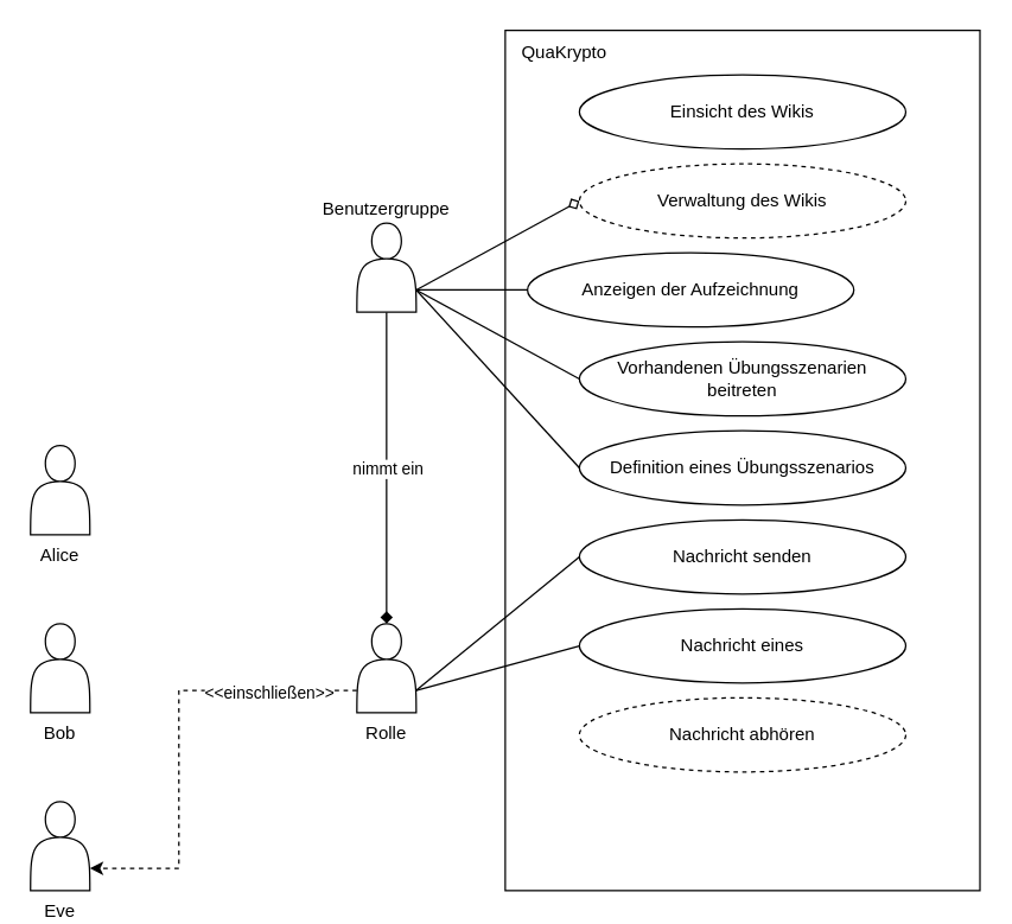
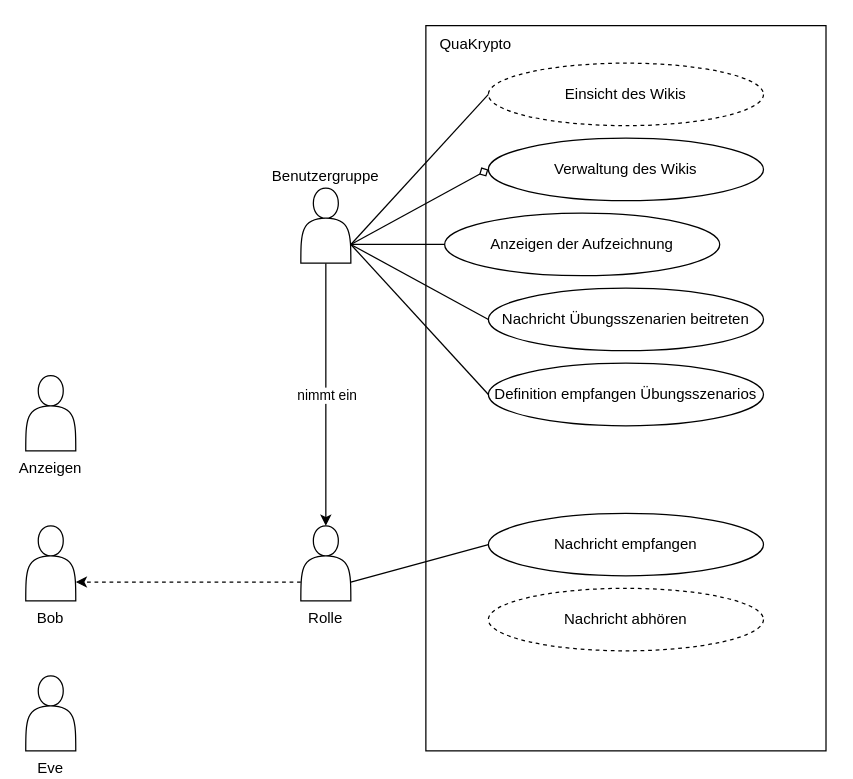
- <mxCell id="11" value="Einsicht des Wikis" style="ellipse;whiteSpace=wrap;html=1;" vertex="1" parent="1"><mxGeometry x="390" y="50" width="220" height="50" as="geometry" /></mxCell>
+ <mxCell id="11" value="Einsicht des Wikis" style="ellipse;whiteSpace=wrap;html=1;dashed=1;" vertex="1" parent="1"><mxGeometry x="390" y="50" width="220" height="50" as="geometry" /></mxCell>
+ <mxCell id="16" style="rounded=0;orthogonalLoop=1;jettySize=auto;html=1;exitX=1;exitY=0.75;exitDx=0;exitDy=0;entryX=0;entryY=0.5;entryDx=0;entryDy=0;endArrow=none;endFill=0;" edge="1" parent="1" source="18" target="11"><mxGeometry relative="1" as="geometry" /></mxCell>
- <mxCell id="12" value="Verwaltung des Wikis" style="ellipse;whiteSpace=wrap;html=1;dashed=1;" vertex="1" parent="1"><mxGeometry x="390" y="110" width="220" height="50" as="geometry" /></mxCell>
+ <mxCell id="12" value="Verwaltung des Wikis" style="ellipse;whiteSpace=wrap;html=1;" vertex="1" parent="1"><mxGeometry x="390" y="110" width="220" height="50" as="geometry" /></mxCell>
- <mxCell id="21" value="Vorhandenen Übungsszenarien beitreten" style="ellipse;whiteSpace=wrap;html=1;" vertex="1" parent="1"><mxGeometry x="390" y="230" width="220" height="50" as="geometry" /></mxCell>
+ <mxCell id="21" value="Nachricht Übungsszenarien beitreten" style="ellipse;whiteSpace=wrap;html=1;" vertex="1" parent="1"><mxGeometry x="390" y="230" width="220" height="50" as="geometry" /></mxCell>
- <mxCell id="22" value="Definition eines Übungsszenarios" style="ellipse;whiteSpace=wrap;html=1;" vertex="1" parent="1"><mxGeometry x="390" y="290" width="220" height="50" as="geometry" /></mxCell>
+ <mxCell id="22" value="Definition empfangen Übungsszenarios" style="ellipse;whiteSpace=wrap;html=1;" vertex="1" parent="1"><mxGeometry x="390" y="290" width="220" height="50" as="geometry" /></mxCell>
- <mxCell id="6" value="Alice" style="shape=actor;whiteSpace=wrap;html=1;labelPosition=center;verticalLabelPosition=bottom;align=center;verticalAlign=top;" vertex="1" parent="1"><mxGeometry x="20" y="300" width="40" height="60" as="geometry" /></mxCell>
+ <mxCell id="6" value="Anzeigen" style="shape=actor;whiteSpace=wrap;html=1;labelPosition=center;verticalLabelPosition=bottom;align=center;verticalAlign=top;" vertex="1" parent="1"><mxGeometry x="20" y="300" width="40" height="60" as="geometry" /></mxCell>
- <mxCell id="13" value="Nachricht senden" style="ellipse;whiteSpace=wrap;html=1;" vertex="1" parent="1"><mxGeometry x="390" y="350" width="220" height="50" as="geometry" /></mxCell>
- <mxCell id="14" style="edgeStyle=orthogonalEdgeStyle;rounded=0;orthogonalLoop=1;jettySize=auto;html=1;exitX=0.5;exitY=1;exitDx=0;exitDy=0;entryX=0.5;entryY=0;entryDx=0;entryDy=0;endArrow=diamond;" edge="1" parent="1" source="18" target="5"><mxGeometry relative="1" as="geometry" /></mxCell>
+ <mxCell id="14" style="edgeStyle=orthogonalEdgeStyle;rounded=0;orthogonalLoop=1;jettySize=auto;html=1;exitX=0.5;exitY=1;exitDx=0;exitDy=0;entryX=0.5;entryY=0;entryDx=0;entryDy=0;" edge="1" parent="1" source="18" target="5"><mxGeometry relative="1" as="geometry" /></mxCell>
- <mxCell id="27" style="rounded=0;orthogonalLoop=1;jettySize=auto;html=1;exitX=1;exitY=0.75;exitDx=0;exitDy=0;entryX=0;entryY=0.5;entryDx=0;entryDy=0;endArrow=none;endFill=0;" edge="1" parent="1" source="5" target="13"><mxGeometry relative="1" as="geometry"><mxPoint x="316" y="230" as="sourcePoint" /><mxPoint x="430" y="175" as="targetPoint" /></mxGeometry></mxCell>
- <mxCell id="19" value="Nachricht eines" style="ellipse;whiteSpace=wrap;html=1;" vertex="1" parent="1"><mxGeometry x="390" y="410" width="220" height="50" as="geometry" /></mxCell>
+ <mxCell id="19" value="Nachricht empfangen" style="ellipse;whiteSpace=wrap;html=1;" vertex="1" parent="1"><mxGeometry x="390" y="410" width="220" height="50" as="geometry" /></mxCell>
+ <mxCell id="2" style="edgeStyle=orthogonalEdgeStyle;rounded=0;orthogonalLoop=1;jettySize=auto;html=1;exitX=0;exitY=0.75;exitDx=0;exitDy=0;entryX=1;entryY=0.75;entryDx=0;entryDy=0;dashed=1;" edge="1" parent="1" source="5" target="7"><mxGeometry relative="1" as="geometry" /></mxCell>
- <mxCell id="3" style="edgeStyle=orthogonalEdgeStyle;rounded=0;orthogonalLoop=1;jettySize=auto;html=1;exitX=0;exitY=0.75;exitDx=0;exitDy=0;entryX=1;entryY=0.75;entryDx=0;entryDy=0;dashed=1;" edge="1" parent="1" source="5" target="8"><mxGeometry relative="1" as="geometry"><Array as="points"><mxPoint x="120" y="465" /><mxPoint x="120" y="585" /></Array></mxGeometry></mxCell>
- <mxCell id="4" value="&amp;lt;&amp;lt;einschließen&amp;gt;&amp;gt;" style="edgeLabel;html=1;align=center;verticalAlign=middle;resizable=0;points=[];" vertex="1" connectable="0" parent="3"><mxGeometry x="-0.671" y="1" relative="1" as="geometry"><mxPoint x="-11" as="offset" /></mxGeometry></mxCell>
